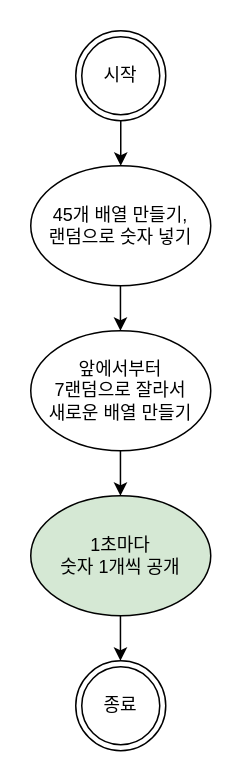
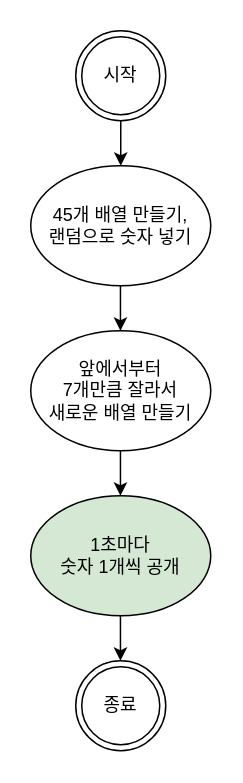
- <mxCell id="6" value="앞에서부터&lt;br&gt;7랜덤으로 잘라서&lt;br&gt;새로운 배열 만들기" style="ellipse;whiteSpace=wrap;html=1;" vertex="1" parent="1"><mxGeometry x="20" y="220" width="120" height="80" as="geometry" /></mxCell>
+ <mxCell id="6" value="앞에서부터&lt;br&gt;7개만큼 잘라서&lt;br&gt;새로운 배열 만들기" style="ellipse;whiteSpace=wrap;html=1;" vertex="1" parent="1"><mxGeometry x="20" y="220" width="120" height="80" as="geometry" /></mxCell>
